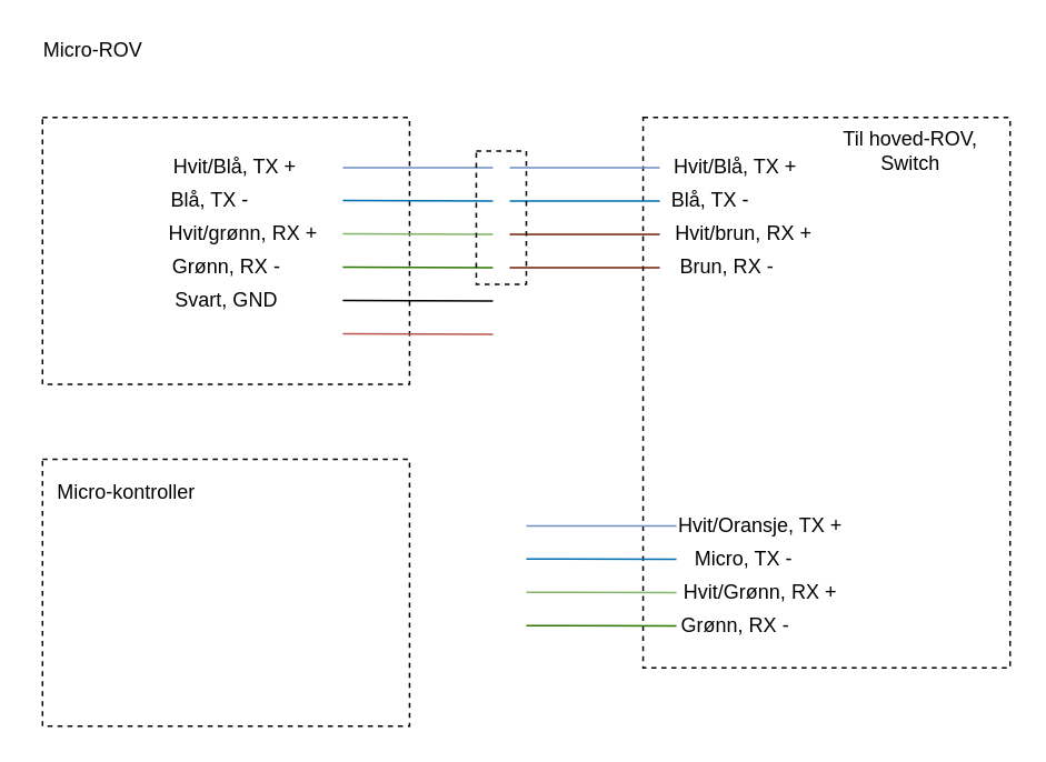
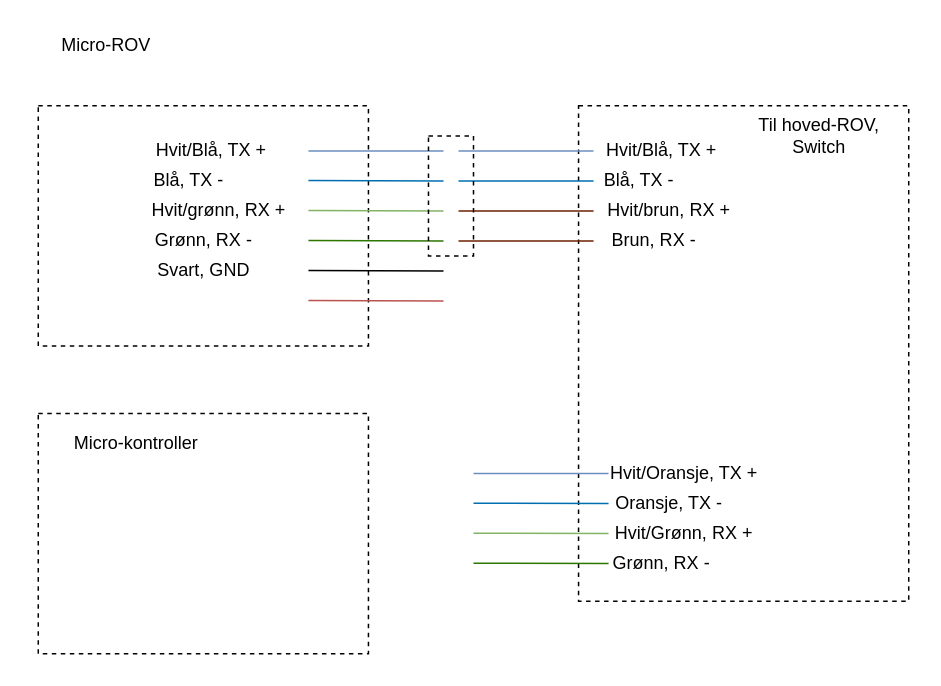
- <mxCell id="27" value="Micro-ROV" style="text;html=1;align=center;verticalAlign=middle;resizable=0;points=[];autosize=1;strokeColor=none;" vertex="1" parent="1"><mxGeometry x="20" y="20" width="70" height="20" as="geometry" /></mxCell>
+ <mxCell id="27" value="Micro-ROV" style="text;html=1;align=center;verticalAlign=middle;resizable=0;points=[];autosize=1;strokeColor=none;" vertex="1" parent="1"><mxGeometry x="35" y="20" width="70" height="20" as="geometry" /></mxCell>
- <mxCell id="26" value="Micro-kontroller" style="text;html=1;align=center;verticalAlign=middle;resizable=0;points=[];autosize=1;strokeColor=none;" vertex="1" parent="1"><mxGeometry x="25" y="285" width="100" height="20" as="geometry" /></mxCell>
+ <mxCell id="26" value="Micro-kontroller" style="text;html=1;align=center;verticalAlign=middle;resizable=0;points=[];autosize=1;strokeColor=none;" vertex="1" parent="1"><mxGeometry x="40" y="285" width="100" height="20" as="geometry" /></mxCell>
- <mxCell id="29" value="Micro, TX -" style="text;html=1;align=center;verticalAlign=middle;resizable=0;points=[];autosize=1;strokeColor=none;" vertex="1" parent="1"><mxGeometry x="400" y="325" width="90" height="20" as="geometry" /></mxCell>
+ <mxCell id="29" value="Oransje, TX -" style="text;html=1;align=center;verticalAlign=middle;resizable=0;points=[];autosize=1;strokeColor=none;" vertex="1" parent="1"><mxGeometry x="400" y="325" width="90" height="20" as="geometry" /></mxCell>
